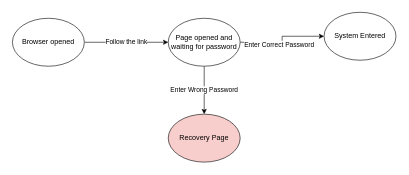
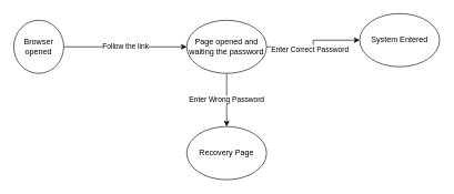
- <mxCell id="3" value="Browser opened" style="ellipse;whiteSpace=wrap;html=1;" vertex="1" parent="1"><mxGeometry x="20" y="30" width="120" height="80" as="geometry" /></mxCell>
+ <mxCell id="3" value="Browser opened" style="ellipse;whiteSpace=wrap;html=1;" vertex="1" parent="1"><mxGeometry x="20" y="30" width="75" height="80" as="geometry" /></mxCell>
- <mxCell id="7" value="Page opened and waiting for password" style="ellipse;whiteSpace=wrap;html=1;" vertex="1" parent="1"><mxGeometry x="280" y="30" width="120" height="80" as="geometry" /></mxCell>
+ <mxCell id="7" value="Page opened and waiting the password" style="ellipse;whiteSpace=wrap;html=1;" vertex="1" parent="1"><mxGeometry x="280" y="30" width="120" height="80" as="geometry" /></mxCell>
- <mxCell id="9" value="Recovery Page" style="ellipse;whiteSpace=wrap;html=1;fillColor=#f8cecc;" vertex="1" parent="1"><mxGeometry x="280" y="190" width="120" height="80" as="geometry" /></mxCell>
+ <mxCell id="9" value="Recovery Page" style="ellipse;whiteSpace=wrap;html=1;" vertex="1" parent="1"><mxGeometry x="280" y="190" width="120" height="80" as="geometry" /></mxCell>
